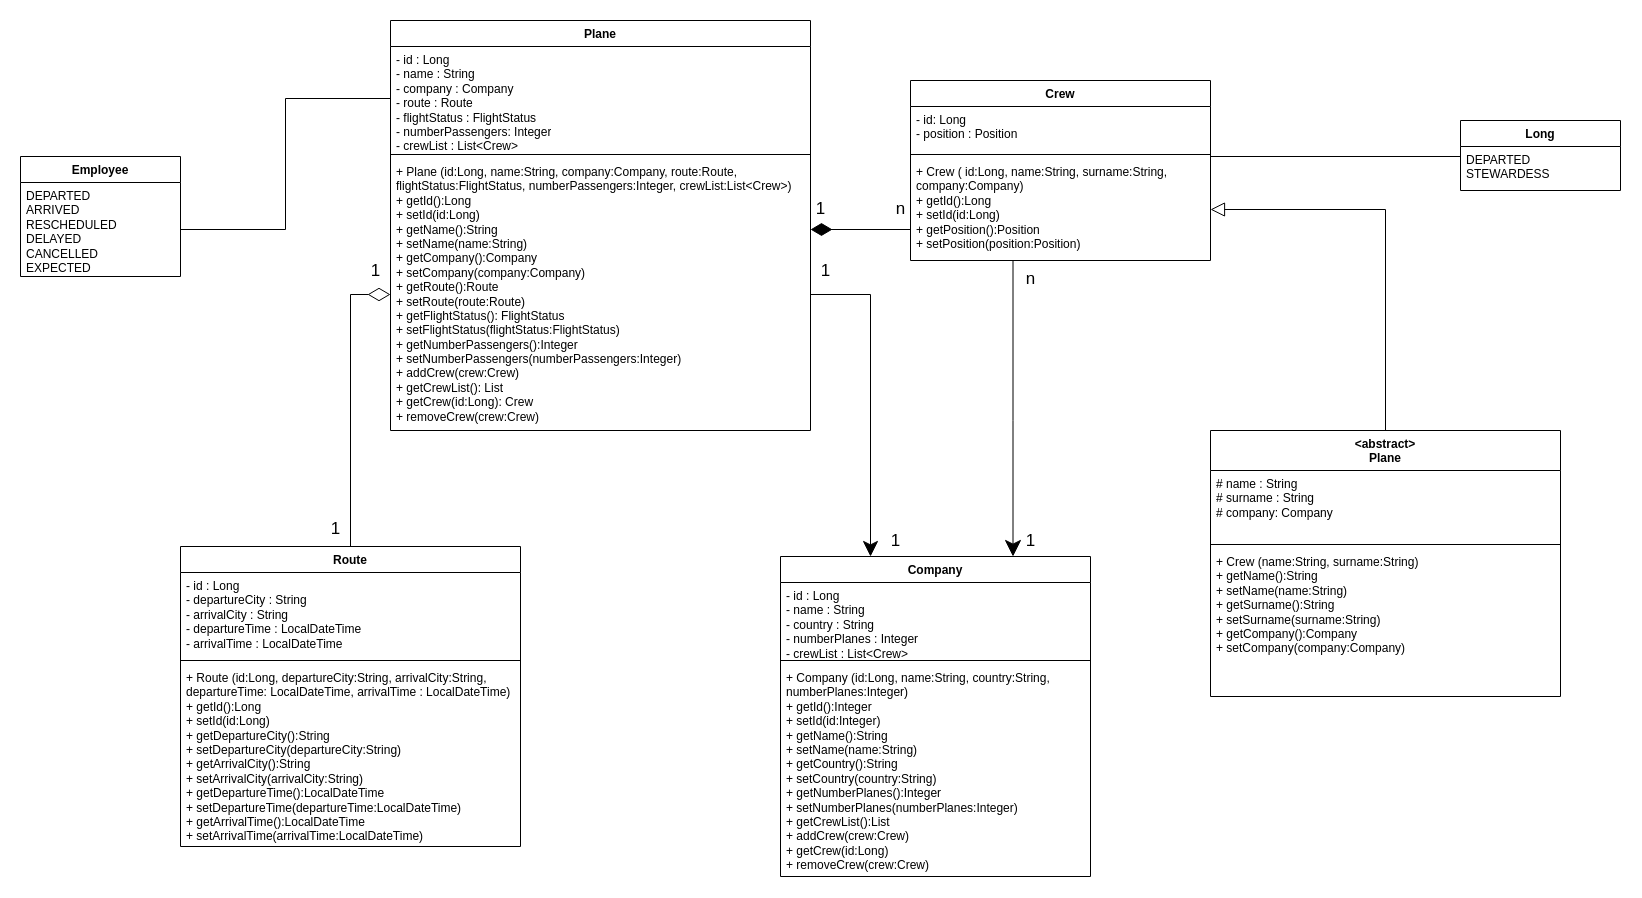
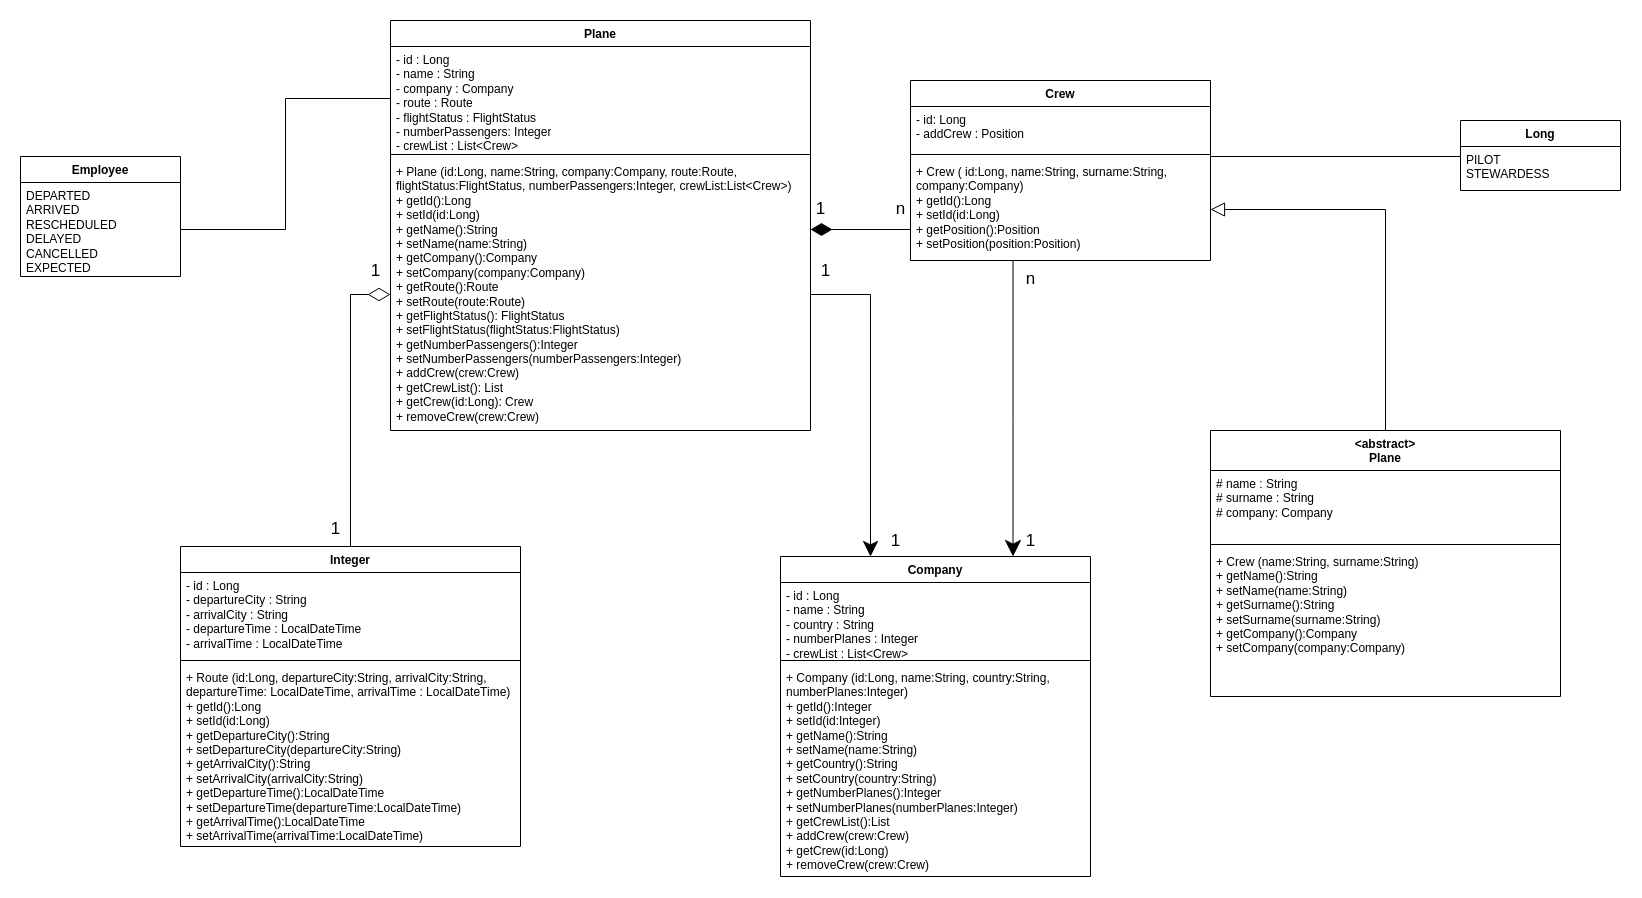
- <mxCell id="25" value="&lt;div&gt;- id: Long&lt;/div&gt;- position : Position" style="text;strokeColor=none;fillColor=none;align=left;verticalAlign=top;spacingLeft=4;spacingRight=4;overflow=hidden;rotatable=0;points=[[0,0.5],[1,0.5]];portConstraint=eastwest;whiteSpace=wrap;html=1;" vertex="1" parent="24"><mxGeometry y="26" width="300" height="44" as="geometry" /></mxCell>
+ <mxCell id="25" value="&lt;div&gt;- id: Long&lt;/div&gt;- addCrew : Position" style="text;strokeColor=none;fillColor=none;align=left;verticalAlign=top;spacingLeft=4;spacingRight=4;overflow=hidden;rotatable=0;points=[[0,0.5],[1,0.5]];portConstraint=eastwest;whiteSpace=wrap;html=1;" vertex="1" parent="24"><mxGeometry y="26" width="300" height="44" as="geometry" /></mxCell>
- <mxCell id="12" value="DEPARTED&lt;div&gt;STEWARDESS&lt;/div&gt;" style="text;strokeColor=none;fillColor=none;align=left;verticalAlign=top;spacingLeft=4;spacingRight=4;overflow=hidden;rotatable=0;points=[[0,0.5],[1,0.5]];portConstraint=eastwest;whiteSpace=wrap;html=1;" vertex="1" parent="11"><mxGeometry y="26" width="160" height="44" as="geometry" /></mxCell>
+ <mxCell id="12" value="PILOT&lt;div&gt;STEWARDESS&lt;/div&gt;" style="text;strokeColor=none;fillColor=none;align=left;verticalAlign=top;spacingLeft=4;spacingRight=4;overflow=hidden;rotatable=0;points=[[0,0.5],[1,0.5]];portConstraint=eastwest;whiteSpace=wrap;html=1;" vertex="1" parent="11"><mxGeometry y="26" width="160" height="44" as="geometry" /></mxCell>
- <mxCell id="16" value="Route" style="swimlane;fontStyle=1;align=center;verticalAlign=top;childLayout=stackLayout;horizontal=1;startSize=26;horizontalStack=0;resizeParent=1;resizeParentMax=0;resizeLast=0;collapsible=1;marginBottom=0;whiteSpace=wrap;html=1;" vertex="1" parent="1"><mxGeometry x="180" y="546" width="340" height="300" as="geometry" /></mxCell>
+ <mxCell id="16" value="Integer" style="swimlane;fontStyle=1;align=center;verticalAlign=top;childLayout=stackLayout;horizontal=1;startSize=26;horizontalStack=0;resizeParent=1;resizeParentMax=0;resizeLast=0;collapsible=1;marginBottom=0;whiteSpace=wrap;html=1;" vertex="1" parent="1"><mxGeometry x="180" y="546" width="340" height="300" as="geometry" /></mxCell>
